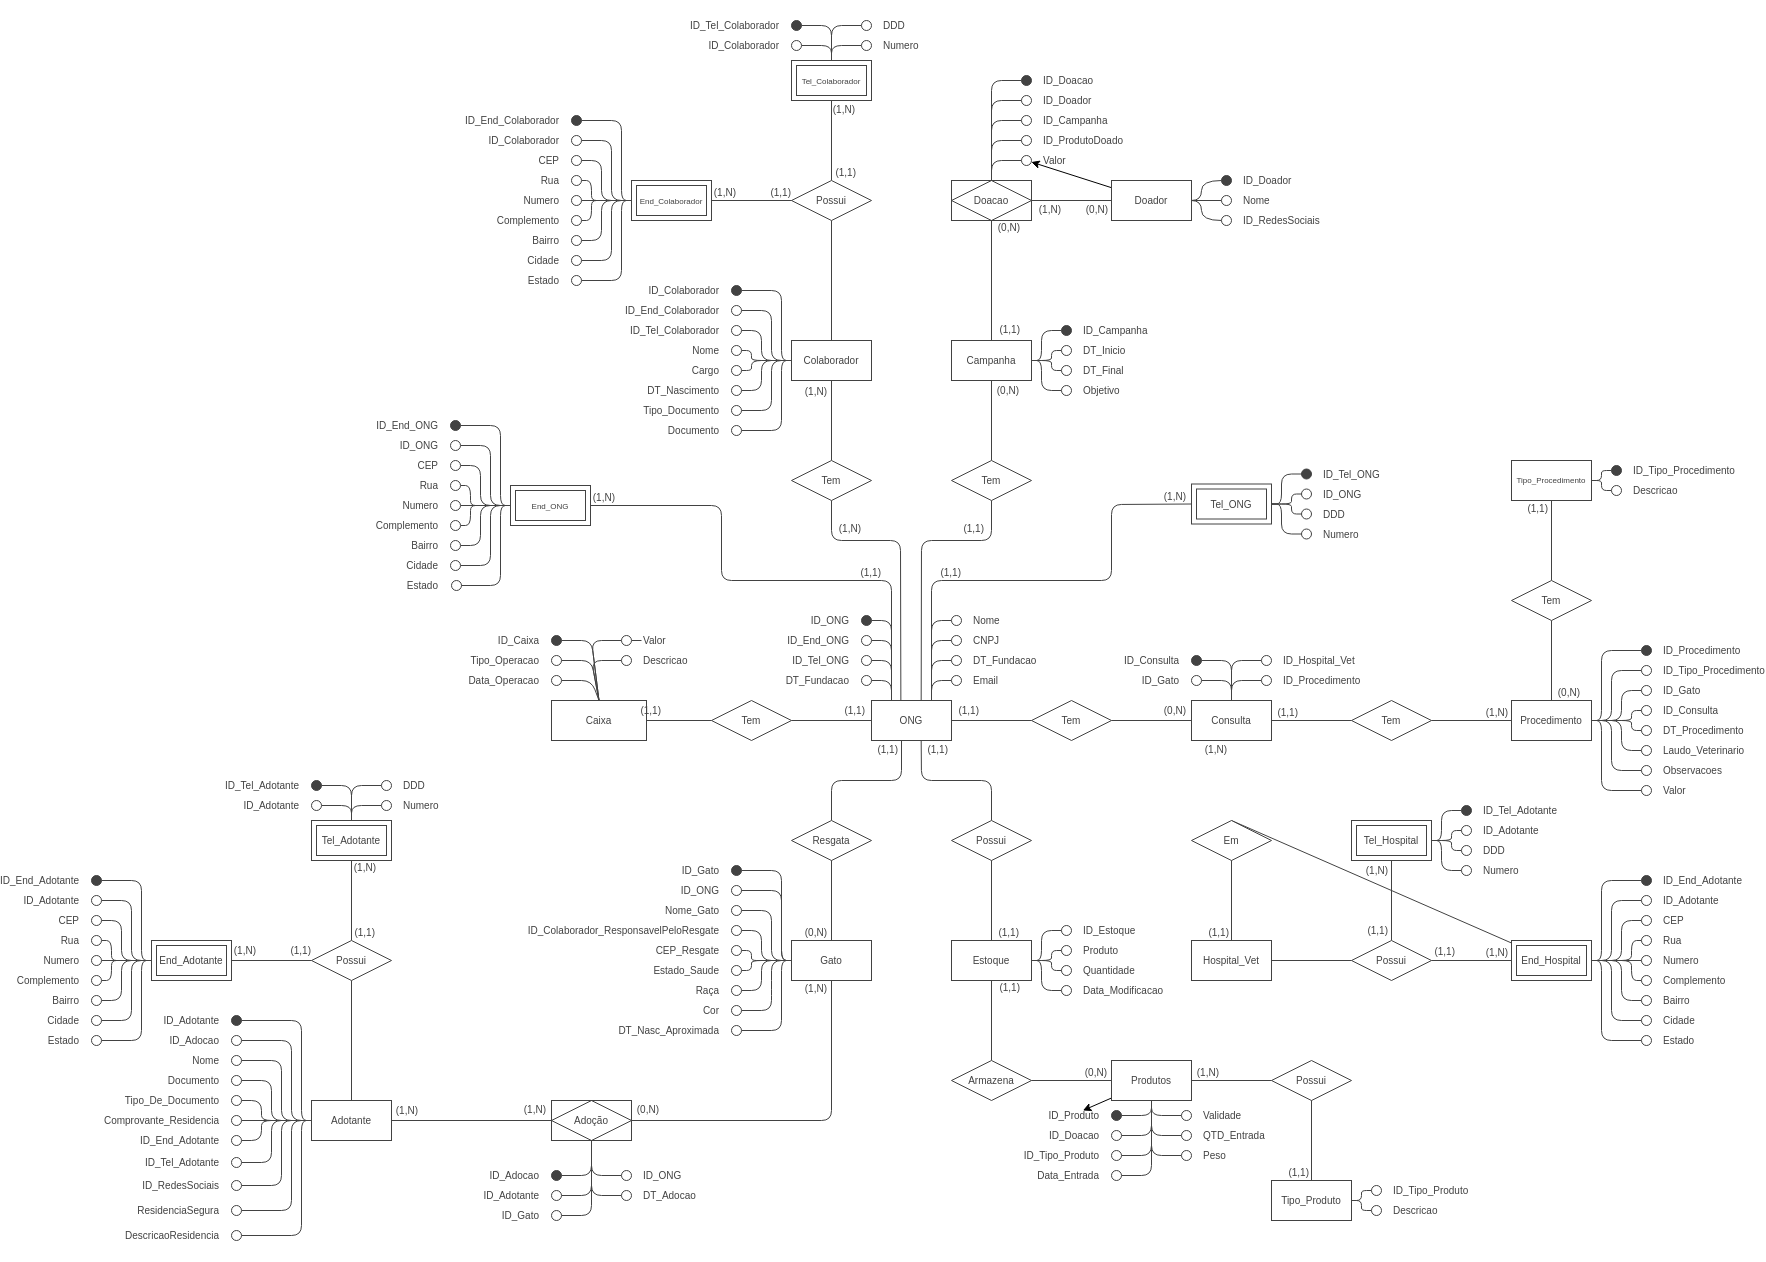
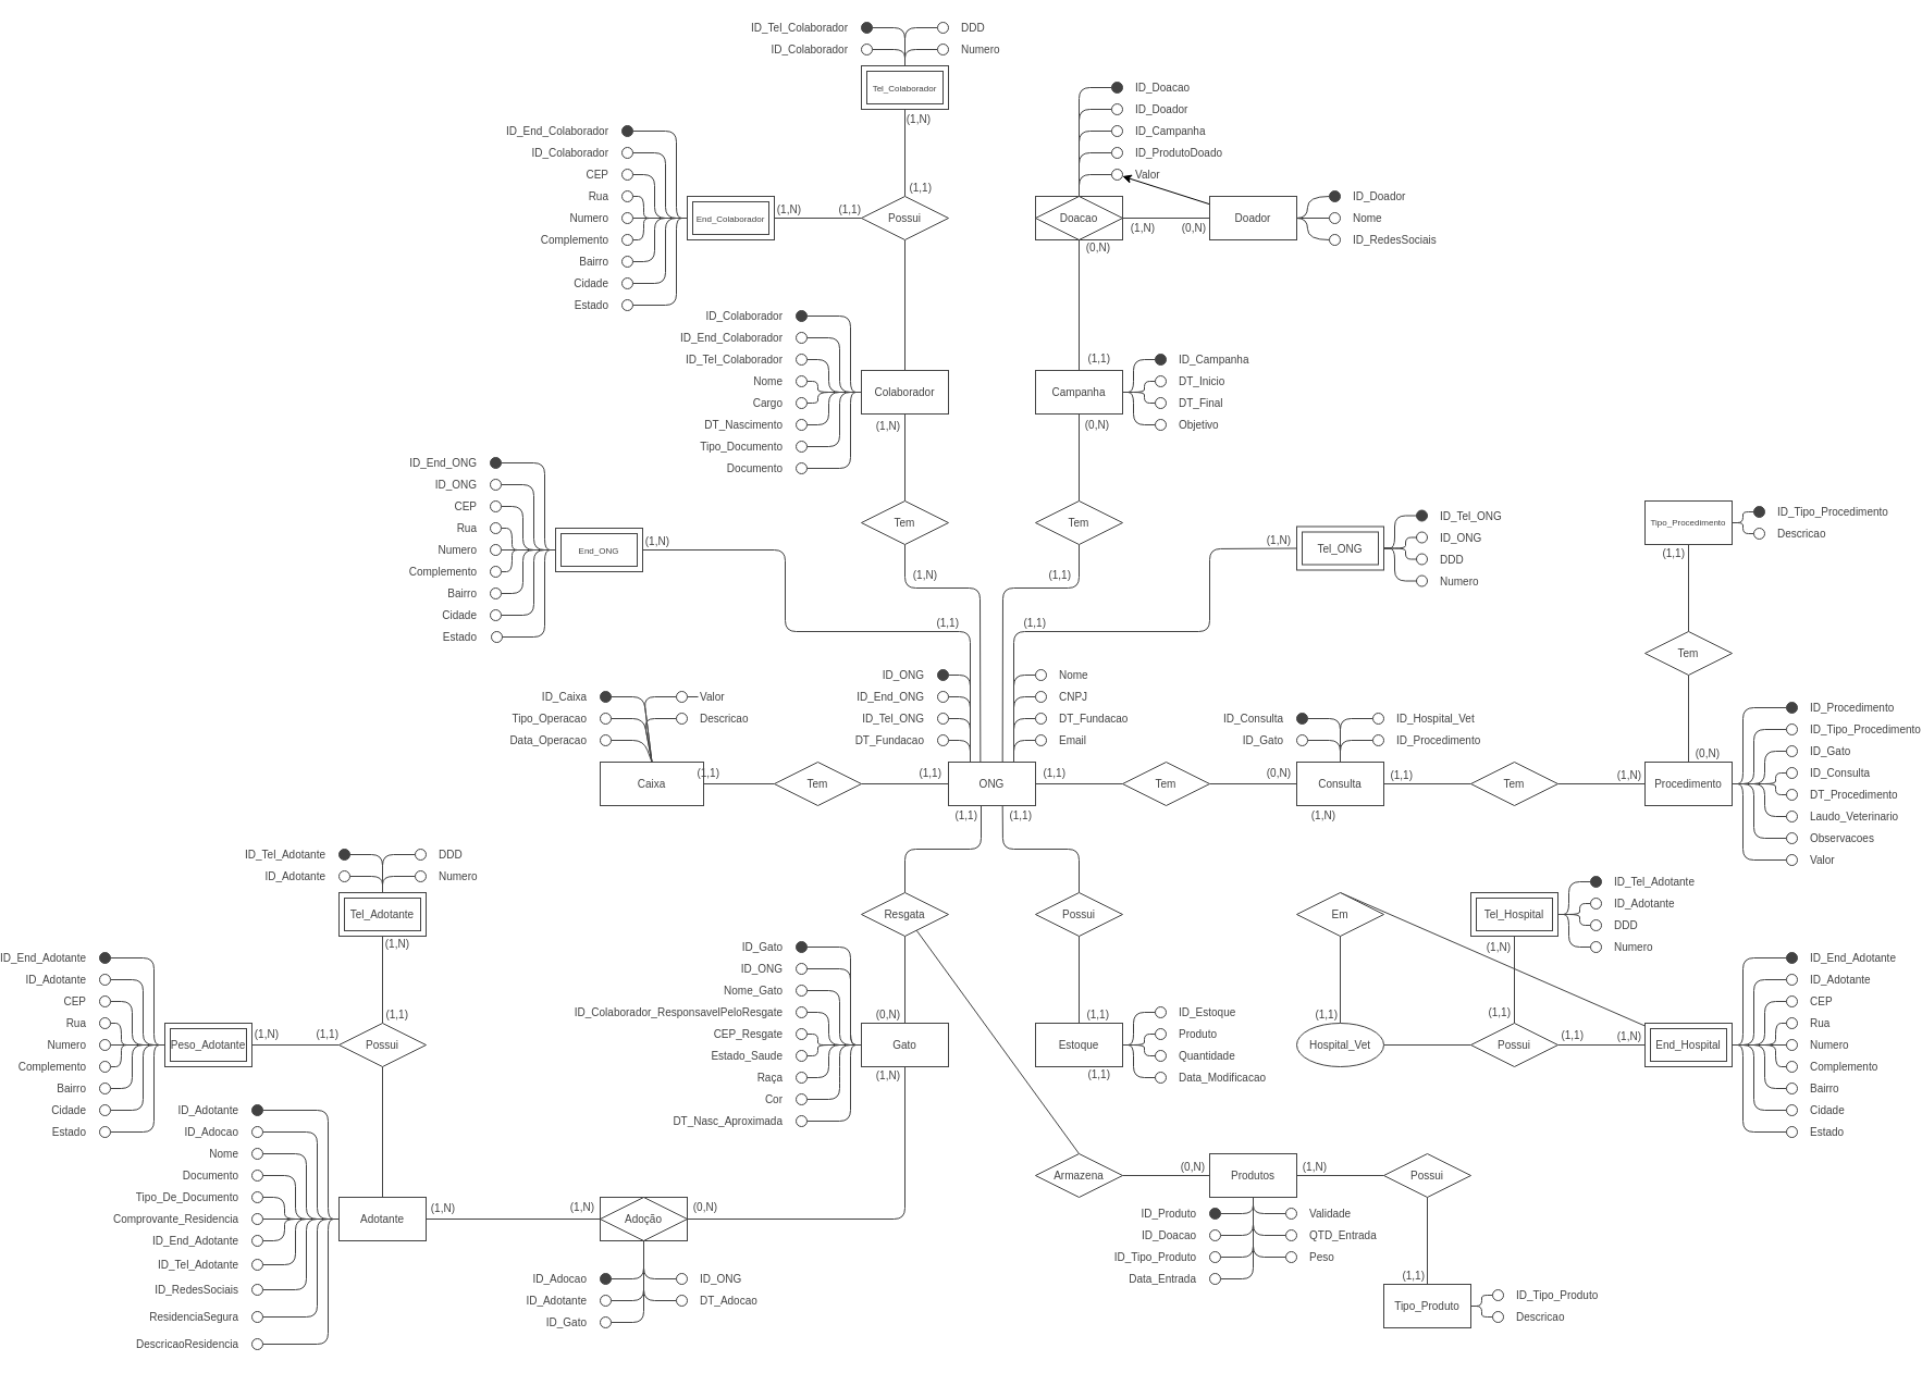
- <mxCell id="138" value="&lt;font style=&quot;font-size: 10px;&quot;&gt;End_Adotante&lt;/font&gt;" style="shape=ext;margin=3;double=1;whiteSpace=wrap;html=1;align=center;strokeColor=#424242;fontColor=#424242;fillColor=#FFFFFF;" parent="1" vertex="1"><mxGeometry x="150" y="940" width="80" height="40" as="geometry" /></mxCell>
+ <mxCell id="138" value="&lt;font style=&quot;font-size: 10px;&quot;&gt;Peso_Adotante&lt;/font&gt;" style="shape=ext;margin=3;double=1;whiteSpace=wrap;html=1;align=center;strokeColor=#424242;fontColor=#424242;fillColor=#FFFFFF;" parent="1" vertex="1"><mxGeometry x="150" y="940" width="80" height="40" as="geometry" /></mxCell>
- <mxCell id="48" value="Hospital_Vet" style="whiteSpace=wrap;html=1;align=center;strokeColor=#424242;fillColor=#FFFFFF;fontColor=#424242;horizontal=1;fontFamily=Helvetica;fontSize=10;" parent="1" vertex="1"><mxGeometry x="1190" y="940" width="80" height="40" as="geometry" /></mxCell>
+ <mxCell id="48" value="Hospital_Vet" style="ellipse;whiteSpace=wrap;html=1;align=center;strokeColor=#424242;fillColor=#FFFFFF;fontColor=#424242;horizontal=1;fontFamily=Helvetica;fontSize=10;" parent="1" vertex="1"><mxGeometry x="1190" y="940" width="80" height="40" as="geometry" /></mxCell>
- <mxCell id="20" style="edgeStyle=none;html=1;exitX=0.5;exitY=0;exitDx=0;exitDy=0;entryX=0.5;entryY=1;entryDx=0;entryDy=0;strokeColor=#424242;fontFamily=Helvetica;fontSize=10;fontColor=#424242;endArrow=none;endFill=0;" parent="1" source="21" target="19" edge="1"><mxGeometry relative="1" as="geometry" /></mxCell>
+ <mxCell id="20" style="edgeStyle=none;html=1;exitX=0.5;exitY=0;exitDx=0;exitDy=0;strokeColor=#424242;fontFamily=Helvetica;fontSize=10;fontColor=#424242;endArrow=none;endFill=0;" parent="1" source="21" target="8" edge="1"><mxGeometry relative="1" as="geometry" /></mxCell>
- <mxCell id="24" value="" style="edgeStyle=none;html=1;" parent="1" source="25" target="103" edge="1"><mxGeometry relative="1" as="geometry" /></mxCell>
